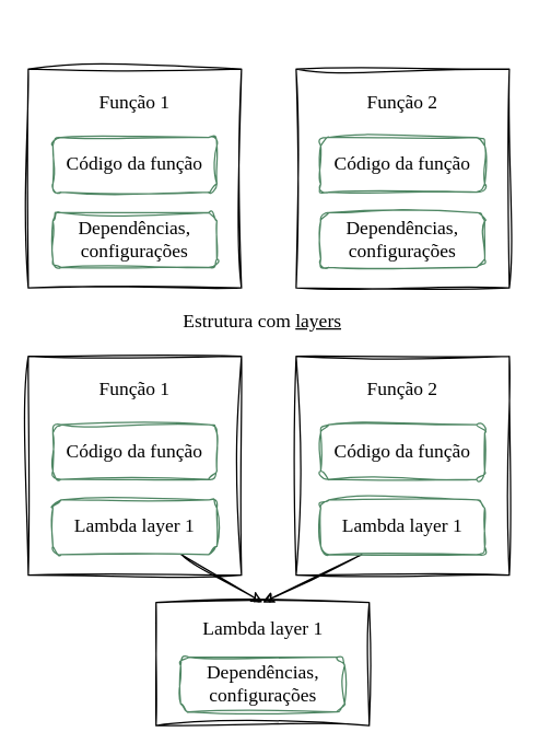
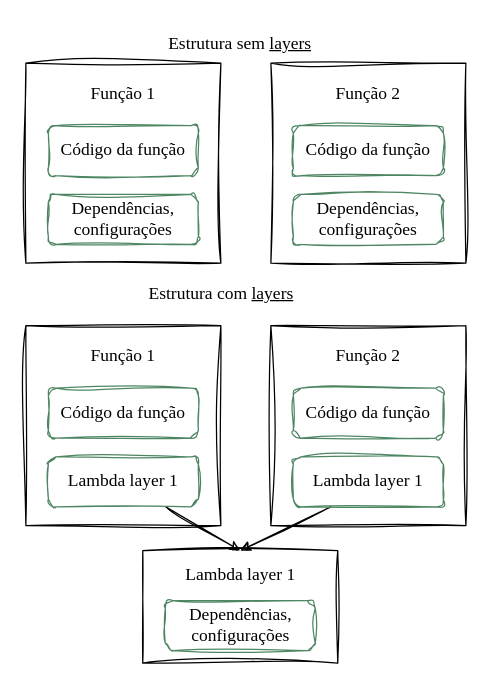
+ <mxCell id="10" value="Estrutura sem &lt;u&gt;layers&lt;/u&gt;" style="text;html=1;strokeColor=none;fillColor=none;align=center;verticalAlign=middle;whiteSpace=wrap;rounded=0;sketch=1;hachureGap=4;jiggle=2;fillStyle=solid;curveFitting=1;fontFamily=Architects Daughter;fontSource=https%3A%2F%2Ffonts.googleapis.com%2Fcss%3Ffamily%3DArchitects%2BDaughter;fontSize=14;" parent="1" vertex="1"><mxGeometry x="96" y="20" width="191" height="30" as="geometry" /></mxCell>
- <mxCell id="21" value="Estrutura com&amp;nbsp;&lt;u&gt;layers&lt;/u&gt;" style="text;html=1;strokeColor=none;fillColor=none;align=center;verticalAlign=middle;whiteSpace=wrap;rounded=0;sketch=1;hachureGap=4;jiggle=2;fillStyle=solid;curveFitting=1;fontFamily=Architects Daughter;fontSource=https%3A%2F%2Ffonts.googleapis.com%2Fcss%3Ffamily%3DArchitects%2BDaughter;fontSize=14;" parent="1" vertex="1"><mxGeometry x="96" y="220" width="191" height="30" as="geometry" /></mxCell>
+ <mxCell id="21" value="Estrutura com&amp;nbsp;&lt;u&gt;layers&lt;/u&gt;" style="text;html=1;strokeColor=none;fillColor=none;align=center;verticalAlign=middle;whiteSpace=wrap;rounded=0;sketch=1;hachureGap=4;jiggle=2;fillStyle=solid;curveFitting=1;fontFamily=Architects Daughter;fontSource=https%3A%2F%2Ffonts.googleapis.com%2Fcss%3Ffamily%3DArchitects%2BDaughter;fontSize=14;" parent="1" vertex="1"><mxGeometry x="81" y="220" width="191" height="30" as="geometry" /></mxCell>
